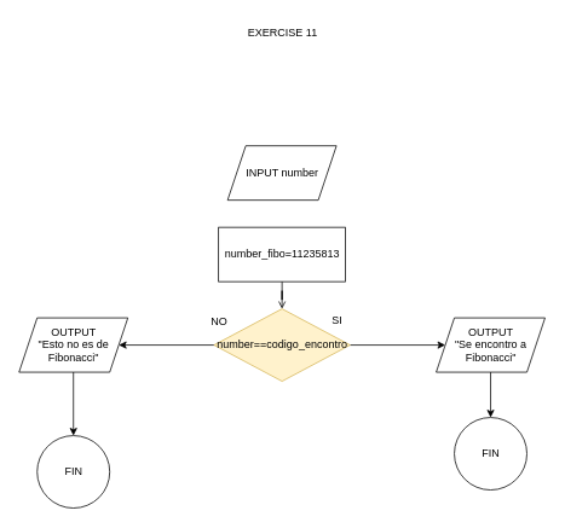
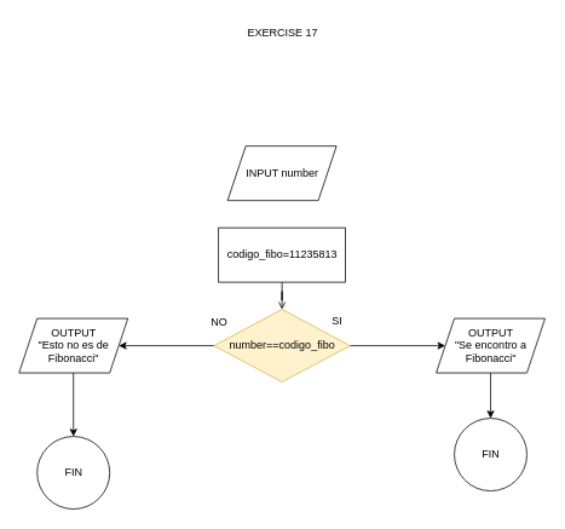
- <mxCell id="2" value="EXERCISE 11" style="text;html=1;align=center;verticalAlign=middle;resizable=0;points=[];autosize=1;strokeColor=none;fillColor=none;" vertex="1" parent="1"><mxGeometry x="260.5" width="100" height="30" as="geometry" y="20" /></mxCell>
+ <mxCell id="2" value="EXERCISE 17" style="text;html=1;align=center;verticalAlign=middle;resizable=0;points=[];autosize=1;strokeColor=none;fillColor=none;" vertex="1" parent="1"><mxGeometry x="260.5" width="100" height="30" as="geometry" y="20" /></mxCell>
- <mxCell id="5" value="number_fibo=11235813" style="whiteSpace=wrap;html=1;" vertex="1" parent="1"><mxGeometry x="240.5" y="250" width="140" height="60" as="geometry" /></mxCell>
+ <mxCell id="5" value="codigo_fibo=11235813" style="whiteSpace=wrap;html=1;" vertex="1" parent="1"><mxGeometry x="240.5" y="250" width="140" height="60" as="geometry" /></mxCell>
- <mxCell id="8" value="number==codigo_encontro" style="rhombus;whiteSpace=wrap;html=1;fillColor=#fff2cc;strokeColor=#d6b656;" vertex="1" parent="1"><mxGeometry x="235.5" y="340" width="150" height="80" as="geometry" /></mxCell>
+ <mxCell id="8" value="number==codigo_fibo" style="rhombus;whiteSpace=wrap;html=1;fillColor=#fff2cc;strokeColor=#d6b656;" vertex="1" parent="1"><mxGeometry x="235.5" y="340" width="150" height="80" as="geometry" /></mxCell>
